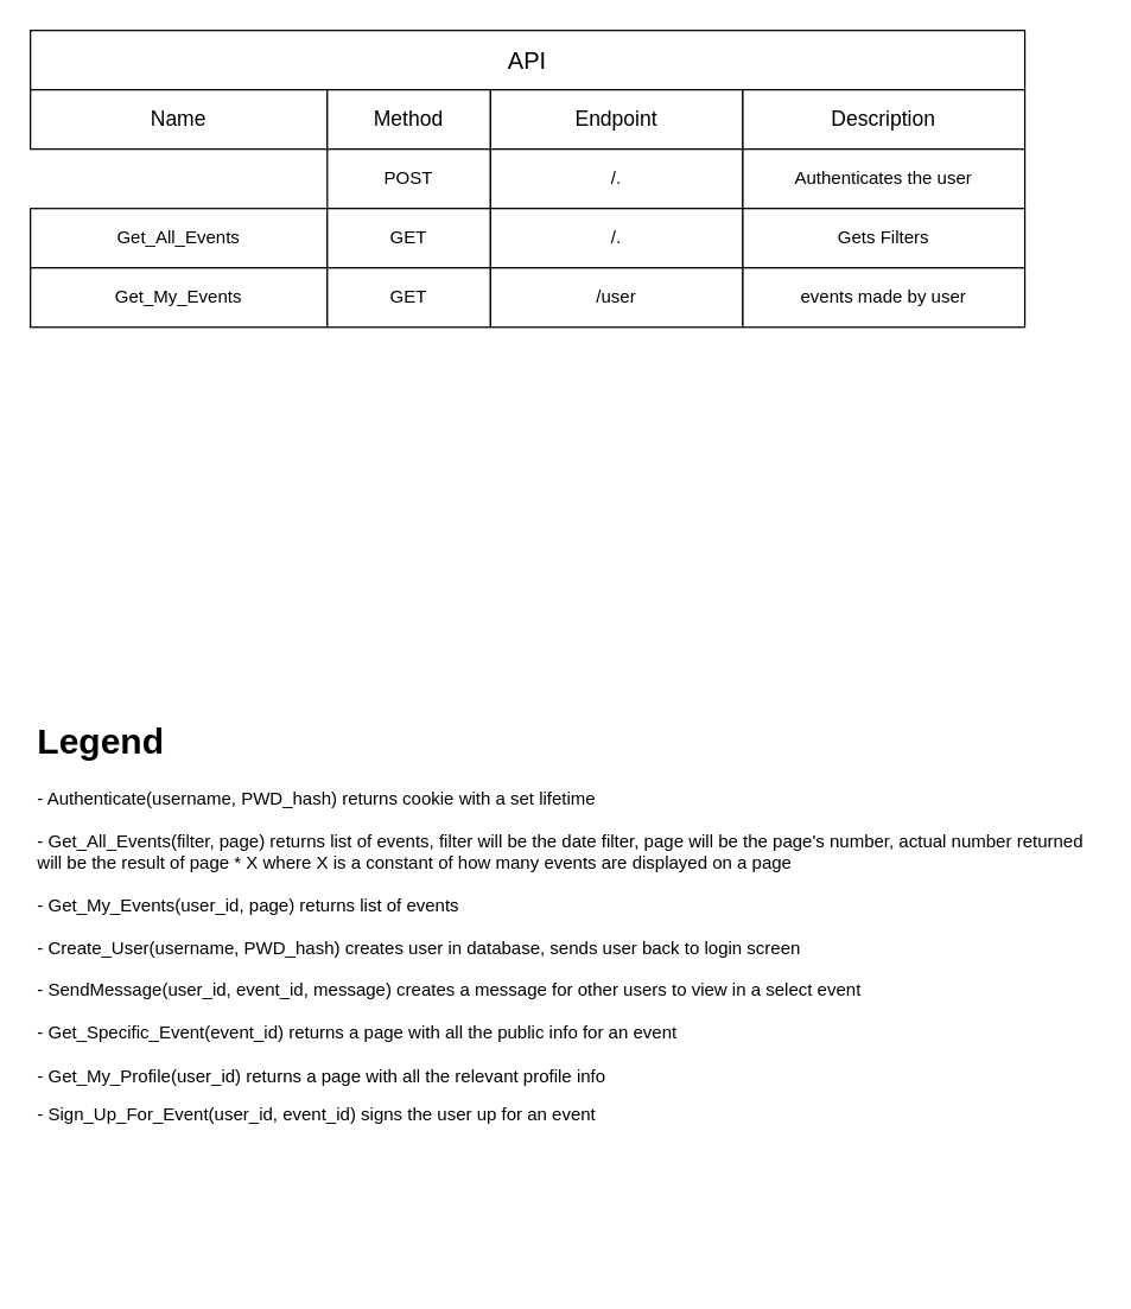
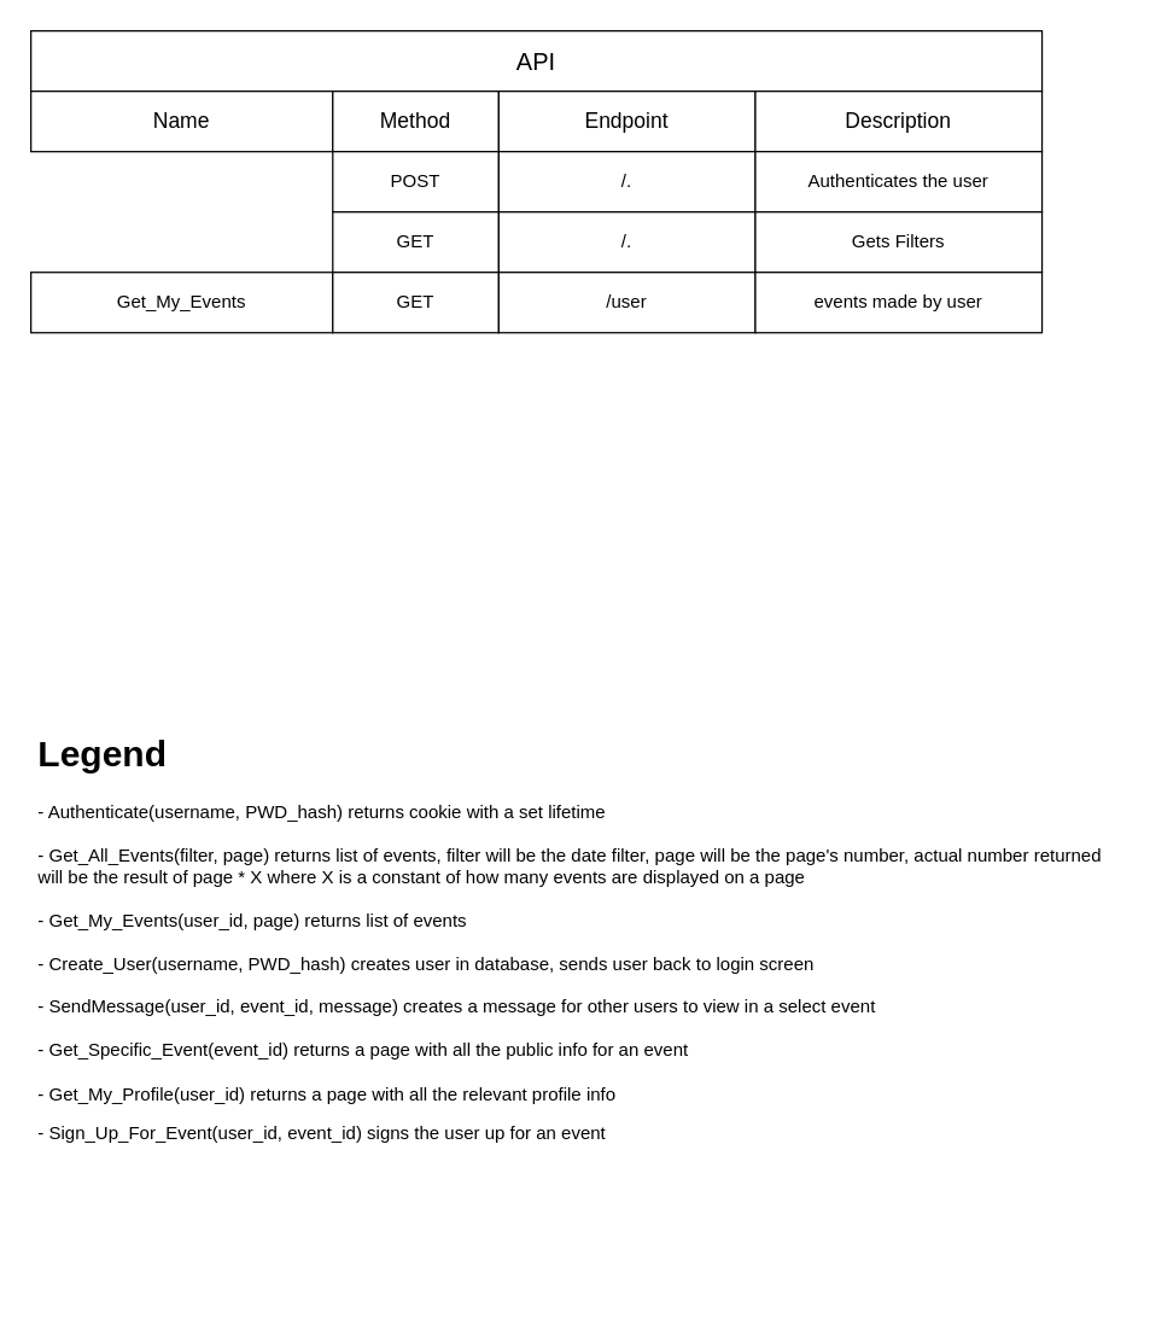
- <mxCell id="11" value="Get_All_Events" style="rounded=0;whiteSpace=wrap;html=1;" vertex="1" parent="1"><mxGeometry x="20" y="140" width="200" height="40" as="geometry" /></mxCell>
